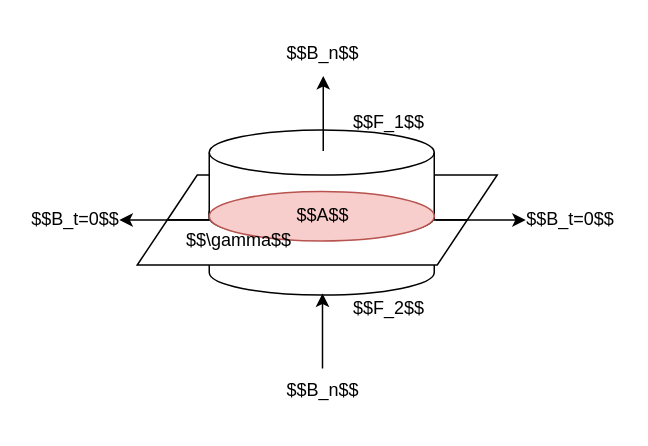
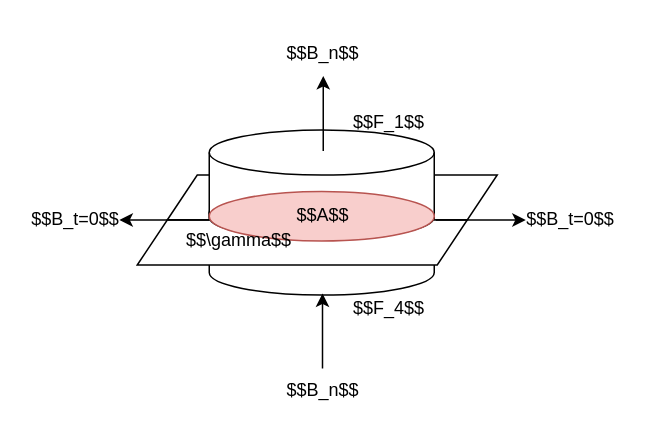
- <mxCell id="17" value="$$F_2$$" style="text;html=1;strokeColor=none;fillColor=none;align=center;verticalAlign=middle;whiteSpace=wrap;rounded=0;" vertex="1" parent="1"><mxGeometry x="229" y="190" width="60" height="30" as="geometry" /></mxCell>
+ <mxCell id="17" value="$$F_4$$" style="text;html=1;strokeColor=none;fillColor=none;align=center;verticalAlign=middle;whiteSpace=wrap;rounded=0;" vertex="1" parent="1"><mxGeometry x="229" y="190" width="60" height="30" as="geometry" /></mxCell>
